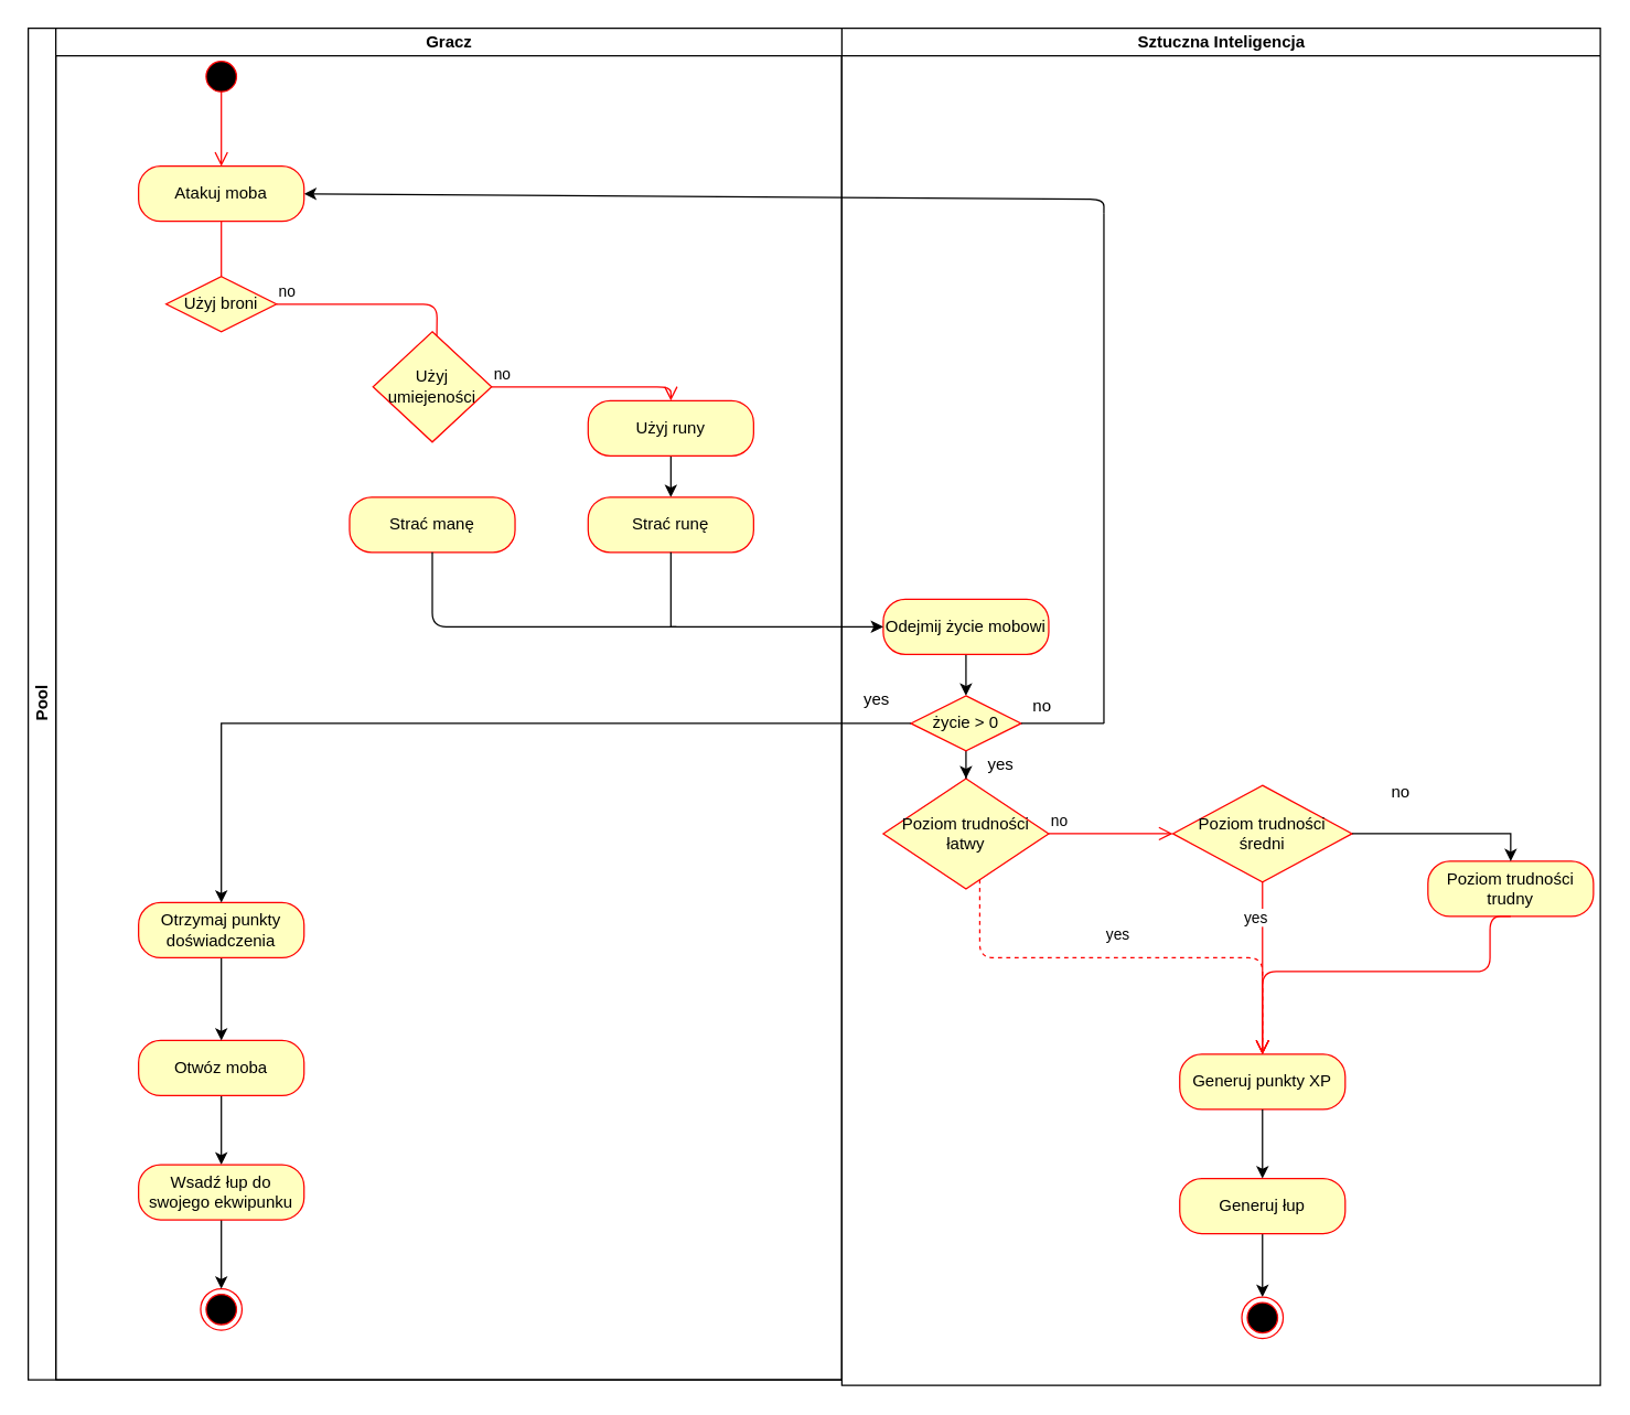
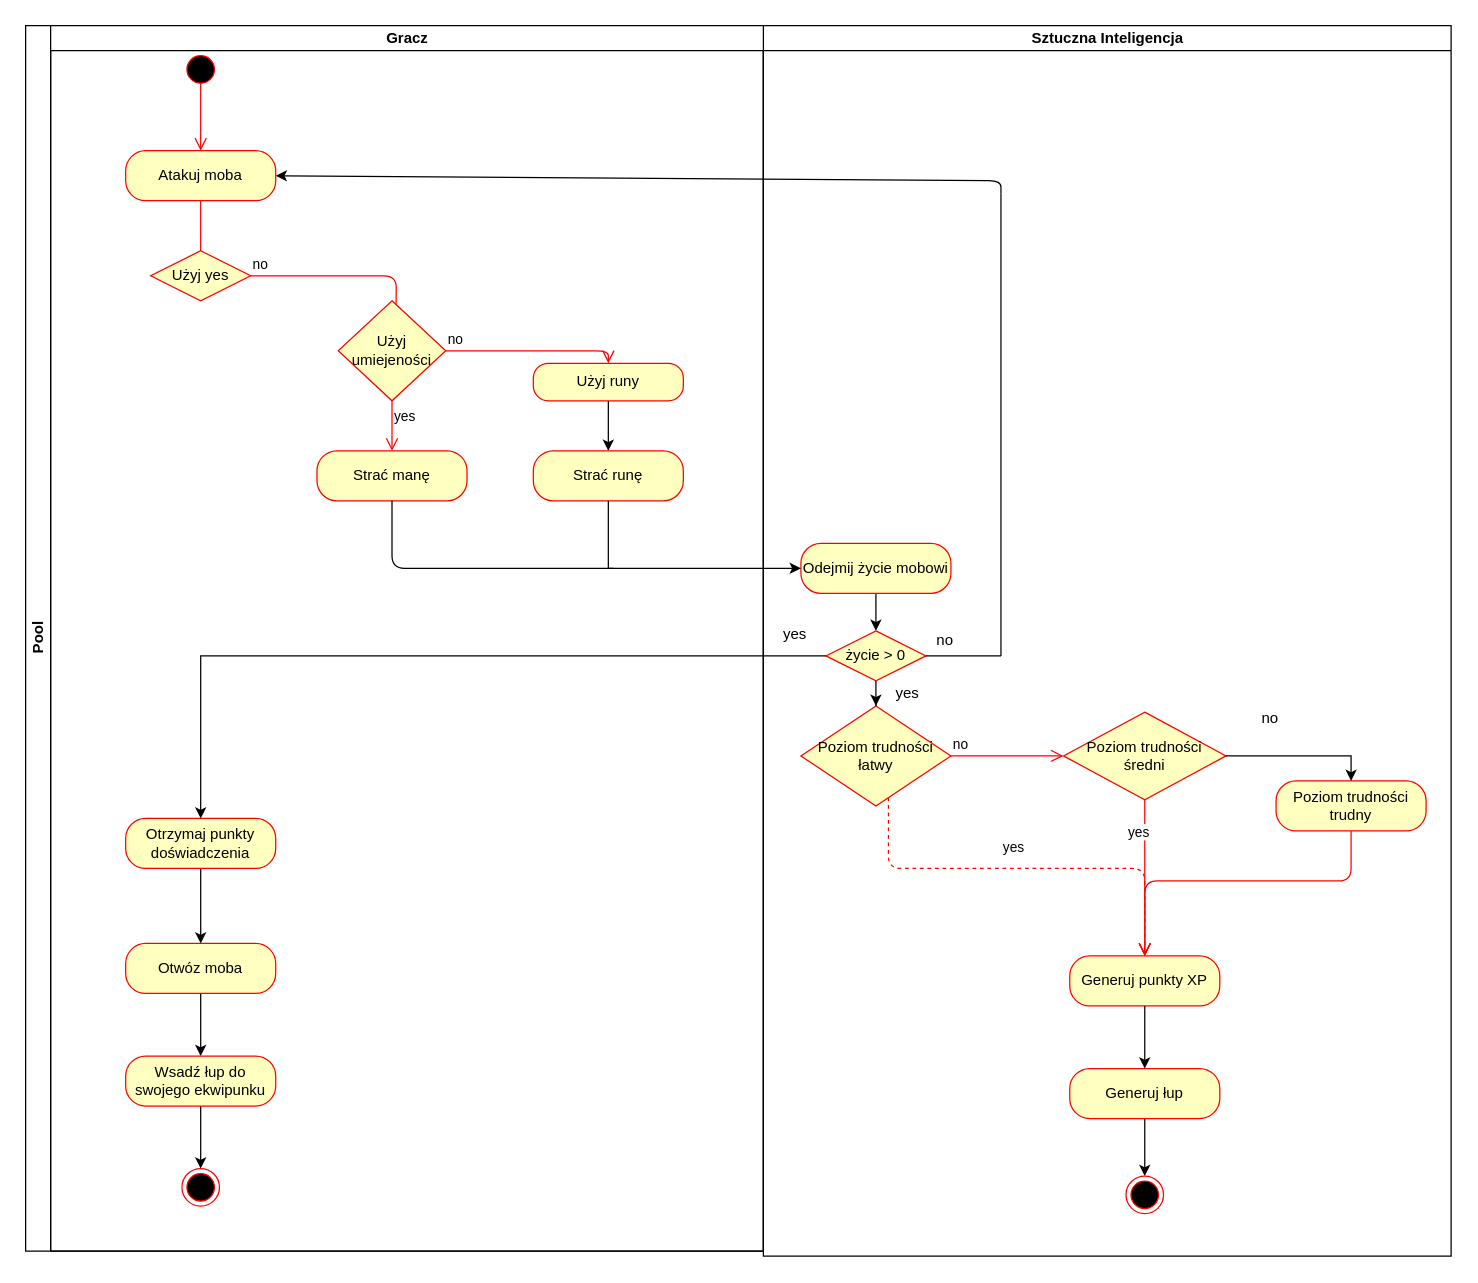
- <mxCell id="34" value="Użyj broni" style="rhombus;whiteSpace=wrap;html=1;fillColor=#ffffc0;strokeColor=#ff0000;" parent="28" vertex="1"><mxGeometry x="80" y="180" width="80" height="40" as="geometry" /></mxCell>
+ <mxCell id="34" value="Użyj yes" style="rhombus;whiteSpace=wrap;html=1;fillColor=#ffffc0;strokeColor=#ff0000;" parent="28" vertex="1"><mxGeometry x="80" y="180" width="80" height="40" as="geometry" /></mxCell>
- <mxCell id="45" value="Użyj runy" style="rounded=1;whiteSpace=wrap;html=1;arcSize=40;fontColor=#000000;fillColor=#ffffc0;strokeColor=#ff0000;" parent="28" vertex="1"><mxGeometry x="386" y="270" width="120" height="40" as="geometry" /></mxCell>
+ <mxCell id="45" value="Użyj runy" style="rounded=1;whiteSpace=wrap;html=1;arcSize=40;fontColor=#000000;fillColor=#ffffc0;strokeColor=#ff0000;" parent="28" vertex="1"><mxGeometry x="386" y="270" width="120" height="30" as="geometry" /></mxCell>
+ <mxCell id="37" value="yes" style="edgeStyle=orthogonalEdgeStyle;html=1;align=left;verticalAlign=top;endArrow=open;endSize=8;strokeColor=#ff0000;entryX=0.5;entryY=0;entryDx=0;entryDy=0;" parent="28" source="46" target="47" edge="1"><mxGeometry x="-1" relative="1" as="geometry"><mxPoint x="276" y="320" as="targetPoint" /></mxGeometry></mxCell>
- <mxCell id="9" value="Poziom trudności trudny" style="rounded=1;whiteSpace=wrap;html=1;arcSize=40;fontColor=#000000;fillColor=#ffffc0;strokeColor=#ff0000;" parent="2" vertex="1"><mxGeometry x="425" y="604" width="120" height="40" as="geometry" /></mxCell>
+ <mxCell id="9" value="Poziom trudności trudny" style="rounded=1;whiteSpace=wrap;html=1;arcSize=40;fontColor=#000000;fillColor=#ffffc0;strokeColor=#ff0000;" parent="2" vertex="1"><mxGeometry x="410" y="604" width="120" height="40" as="geometry" /></mxCell>
